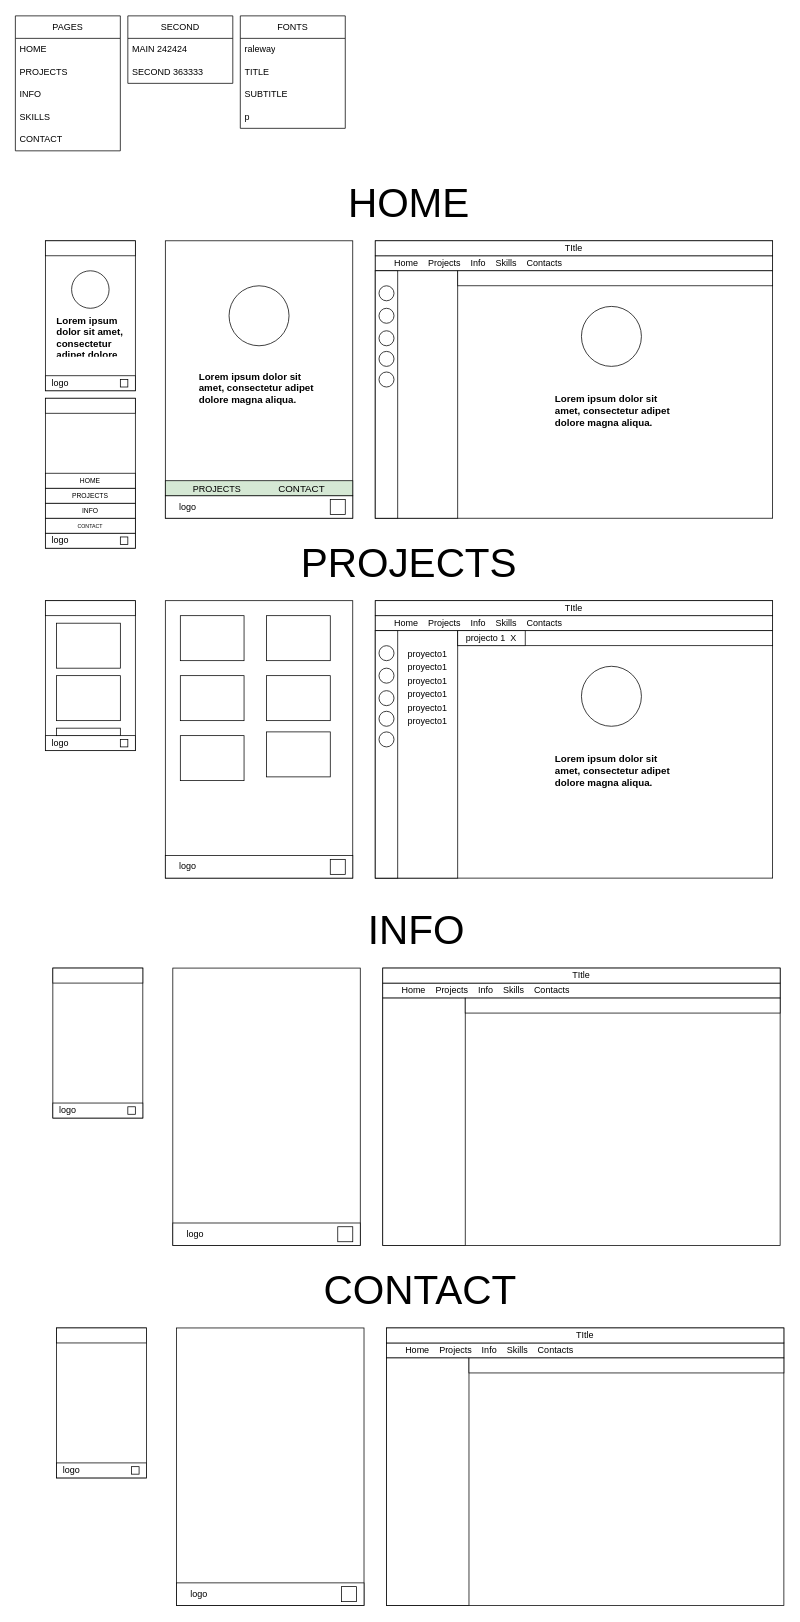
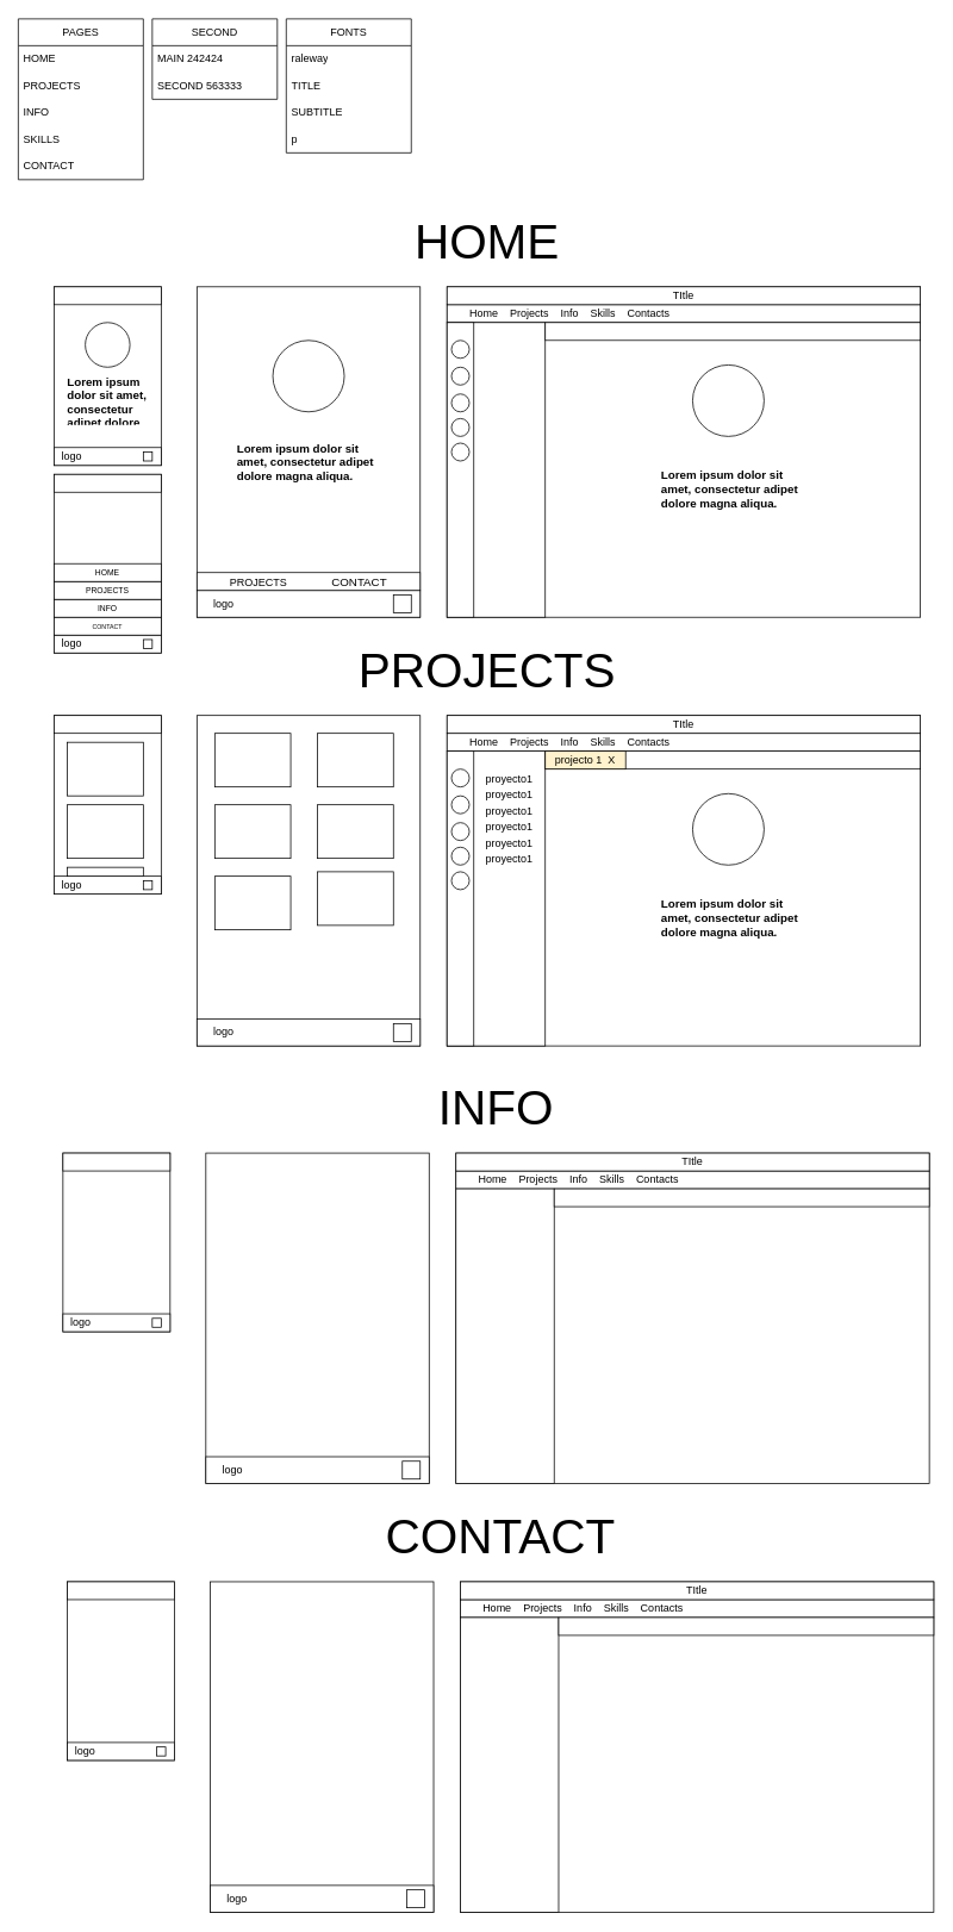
- <mxCell id="11" value="SECOND 363333" style="text;strokeColor=none;fillColor=none;align=left;verticalAlign=middle;spacingLeft=4;spacingRight=4;overflow=hidden;points=[[0,0.5],[1,0.5]];portConstraint=eastwest;rotatable=0;whiteSpace=wrap;html=1;" vertex="1" parent="9"><mxGeometry y="60" width="140" height="30" as="geometry" /></mxCell>
+ <mxCell id="11" value="SECOND 563333" style="text;strokeColor=none;fillColor=none;align=left;verticalAlign=middle;spacingLeft=4;spacingRight=4;overflow=hidden;points=[[0,0.5],[1,0.5]];portConstraint=eastwest;rotatable=0;whiteSpace=wrap;html=1;" vertex="1" parent="9"><mxGeometry y="60" width="140" height="30" as="geometry" /></mxCell>
- <mxCell id="80" value="PROJECTS&amp;nbsp;&amp;nbsp;&amp;nbsp;&amp;nbsp;&amp;nbsp;&amp;nbsp;&amp;nbsp;&amp;nbsp;&amp;nbsp;&amp;nbsp;&amp;nbsp;&amp;nbsp;&amp;nbsp;&amp;nbsp; &lt;font style=&quot;font-size: 13px;&quot;&gt;CONTACT&lt;/font&gt;" style="rounded=0;whiteSpace=wrap;html=1;fillColor=#d5e8d4;" vertex="1" parent="1"><mxGeometry x="220" y="640" width="250" height="20" as="geometry" /></mxCell>
+ <mxCell id="80" value="PROJECTS&amp;nbsp;&amp;nbsp;&amp;nbsp;&amp;nbsp;&amp;nbsp;&amp;nbsp;&amp;nbsp;&amp;nbsp;&amp;nbsp;&amp;nbsp;&amp;nbsp;&amp;nbsp;&amp;nbsp;&amp;nbsp; &lt;font style=&quot;font-size: 13px;&quot;&gt;CONTACT&lt;/font&gt;" style="rounded=0;whiteSpace=wrap;html=1;" vertex="1" parent="1"><mxGeometry x="220" y="640" width="250" height="20" as="geometry" /></mxCell>
- <mxCell id="117" value="projecto 1&amp;nbsp; X" style="rounded=0;whiteSpace=wrap;html=1;" vertex="1" parent="1"><mxGeometry x="610" y="840" width="90" height="20" as="geometry" /></mxCell>
+ <mxCell id="117" value="projecto 1&amp;nbsp; X" style="rounded=0;whiteSpace=wrap;html=1;fillColor=#fff2cc;" vertex="1" parent="1"><mxGeometry x="610" y="840" width="90" height="20" as="geometry" /></mxCell>
